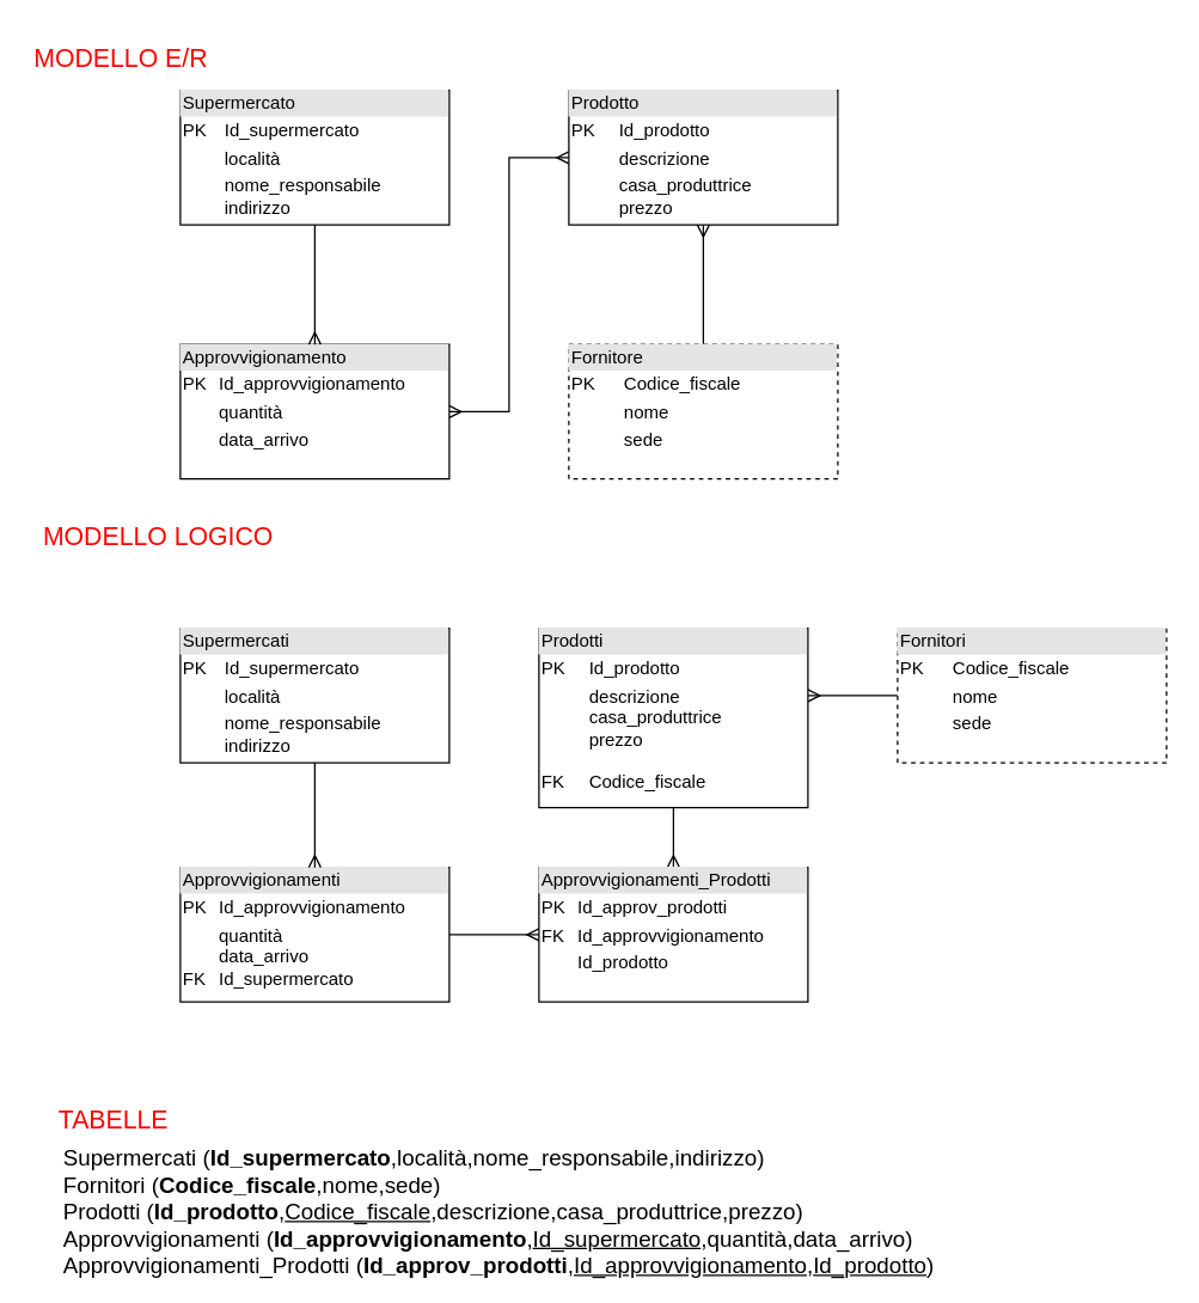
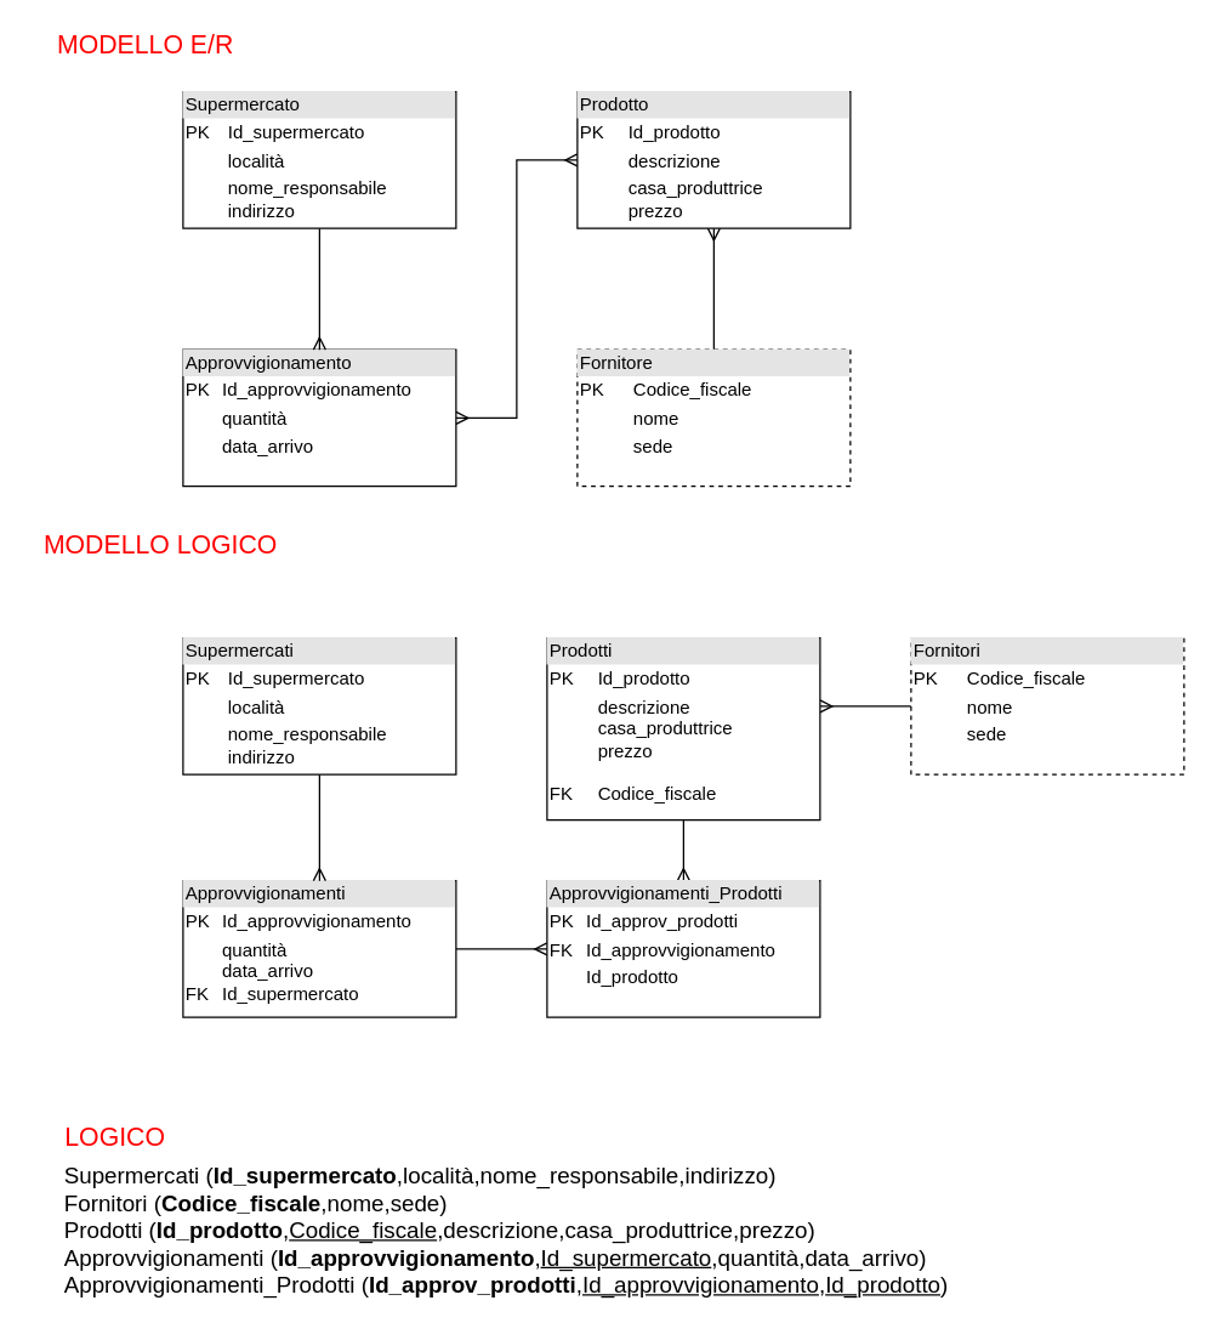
- <mxCell id="11" value="&lt;font color=&quot;#ff0000&quot; style=&quot;font-size: 17px&quot;&gt;MODELLO E/R&lt;/font&gt;" style="text;html=1;resizable=0;autosize=1;align=center;verticalAlign=middle;points=[];fillColor=none;strokeColor=none;rounded=0;" vertex="1" parent="1"><mxGeometry x="15" y="30" width="130" height="20" as="geometry" /></mxCell>
+ <mxCell id="11" value="&lt;font color=&quot;#ff0000&quot; style=&quot;font-size: 17px&quot;&gt;MODELLO E/R&lt;/font&gt;" style="text;html=1;resizable=0;autosize=1;align=center;verticalAlign=middle;points=[];fillColor=none;strokeColor=none;rounded=0;" vertex="1" parent="1"><mxGeometry x="30" y="20" width="130" height="20" as="geometry" /></mxCell>
- <mxCell id="20" value="&lt;font color=&quot;#ff0000&quot; style=&quot;font-size: 17px&quot;&gt;TABELLE&lt;br&gt;&lt;br&gt;&lt;/font&gt;" style="text;html=1;resizable=0;autosize=1;align=center;verticalAlign=middle;points=[];fillColor=none;strokeColor=none;rounded=0;" vertex="1" parent="1"><mxGeometry x="30" y="740" width="90" height="40" as="geometry" /></mxCell>
+ <mxCell id="20" value="&lt;font color=&quot;#ff0000&quot; style=&quot;font-size: 17px&quot;&gt;LOGICO&lt;br&gt;&lt;br&gt;&lt;/font&gt;" style="text;html=1;resizable=0;autosize=1;align=center;verticalAlign=middle;points=[];fillColor=none;strokeColor=none;rounded=0;" vertex="1" parent="1"><mxGeometry x="30" y="740" width="90" height="40" as="geometry" /></mxCell>
